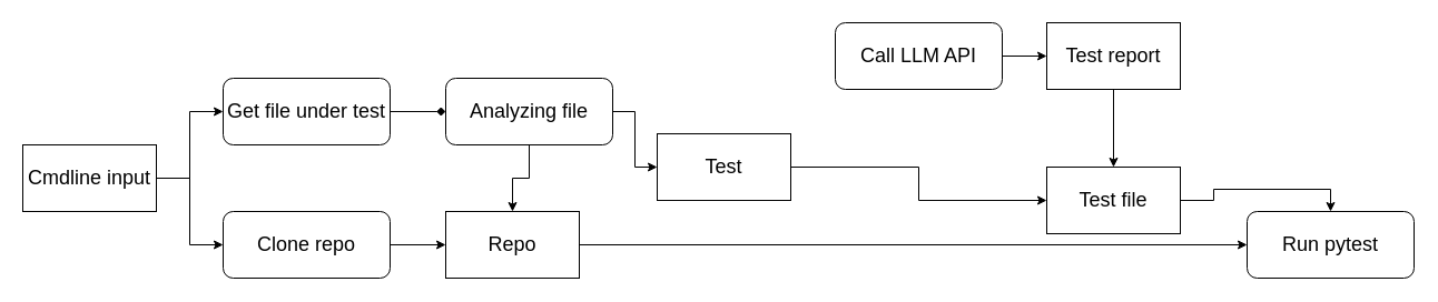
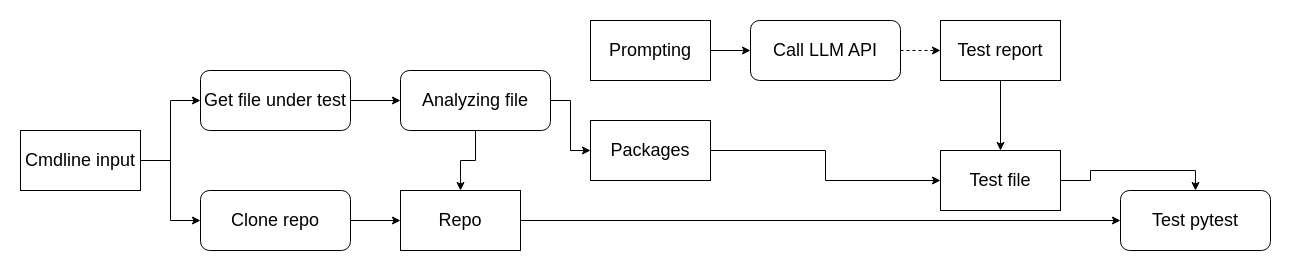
+ <mxCell id="13" value="&lt;font style=&quot;font-size: 18px;&quot;&gt;Prompting&lt;/font&gt;" style="rounded=0;whiteSpace=wrap;html=1;" vertex="1" parent="1"><mxGeometry x="590" y="20" width="120" height="60" as="geometry" /></mxCell>
+ <mxCell id="12" style="edgeStyle=orthogonalEdgeStyle;rounded=0;orthogonalLoop=1;jettySize=auto;html=1;" edge="1" parent="1" source="13" target="17"><mxGeometry relative="1" as="geometry" /></mxCell>
- <mxCell id="16" style="edgeStyle=orthogonalEdgeStyle;rounded=0;orthogonalLoop=1;jettySize=auto;html=1;entryX=0;entryY=0.5;entryDx=0;entryDy=0;" edge="1" parent="1" source="17" target="19"><mxGeometry relative="1" as="geometry" /></mxCell>
+ <mxCell id="16" style="edgeStyle=orthogonalEdgeStyle;rounded=0;orthogonalLoop=1;jettySize=auto;html=1;entryX=0;entryY=0.5;entryDx=0;entryDy=0;dashed=1;" edge="1" parent="1" source="17" target="19"><mxGeometry relative="1" as="geometry" /></mxCell>
- <mxCell id="5" style="edgeStyle=orthogonalEdgeStyle;rounded=0;orthogonalLoop=1;jettySize=auto;html=1;entryX=0;entryY=0.5;entryDx=0;entryDy=0;endArrow=diamond;" edge="1" parent="1" source="6" target="11"><mxGeometry relative="1" as="geometry" /></mxCell>
+ <mxCell id="5" style="edgeStyle=orthogonalEdgeStyle;rounded=0;orthogonalLoop=1;jettySize=auto;html=1;entryX=0;entryY=0.5;entryDx=0;entryDy=0;" edge="1" parent="1" source="6" target="11"><mxGeometry relative="1" as="geometry" /></mxCell>
- <mxCell id="15" value="&lt;span style=&quot;font-size: 18px;&quot;&gt;Test&lt;/span&gt;" style="rounded=0;whiteSpace=wrap;html=1;" vertex="1" parent="1"><mxGeometry x="590" y="120" width="120" height="60" as="geometry" /></mxCell>
+ <mxCell id="15" value="&lt;span style=&quot;font-size: 18px;&quot;&gt;Packages&lt;/span&gt;" style="rounded=0;whiteSpace=wrap;html=1;" vertex="1" parent="1"><mxGeometry x="590" y="120" width="120" height="60" as="geometry" /></mxCell>
- <mxCell id="24" value="&lt;span style=&quot;font-size: 18px;&quot;&gt;Run pytest&lt;/span&gt;" style="rounded=1;whiteSpace=wrap;html=1;" vertex="1" parent="1"><mxGeometry x="1120" y="190" width="150" height="60" as="geometry" /></mxCell>
+ <mxCell id="24" value="&lt;span style=&quot;font-size: 18px;&quot;&gt;Test pytest&lt;/span&gt;" style="rounded=1;whiteSpace=wrap;html=1;" vertex="1" parent="1"><mxGeometry x="1120" y="190" width="150" height="60" as="geometry" /></mxCell>
